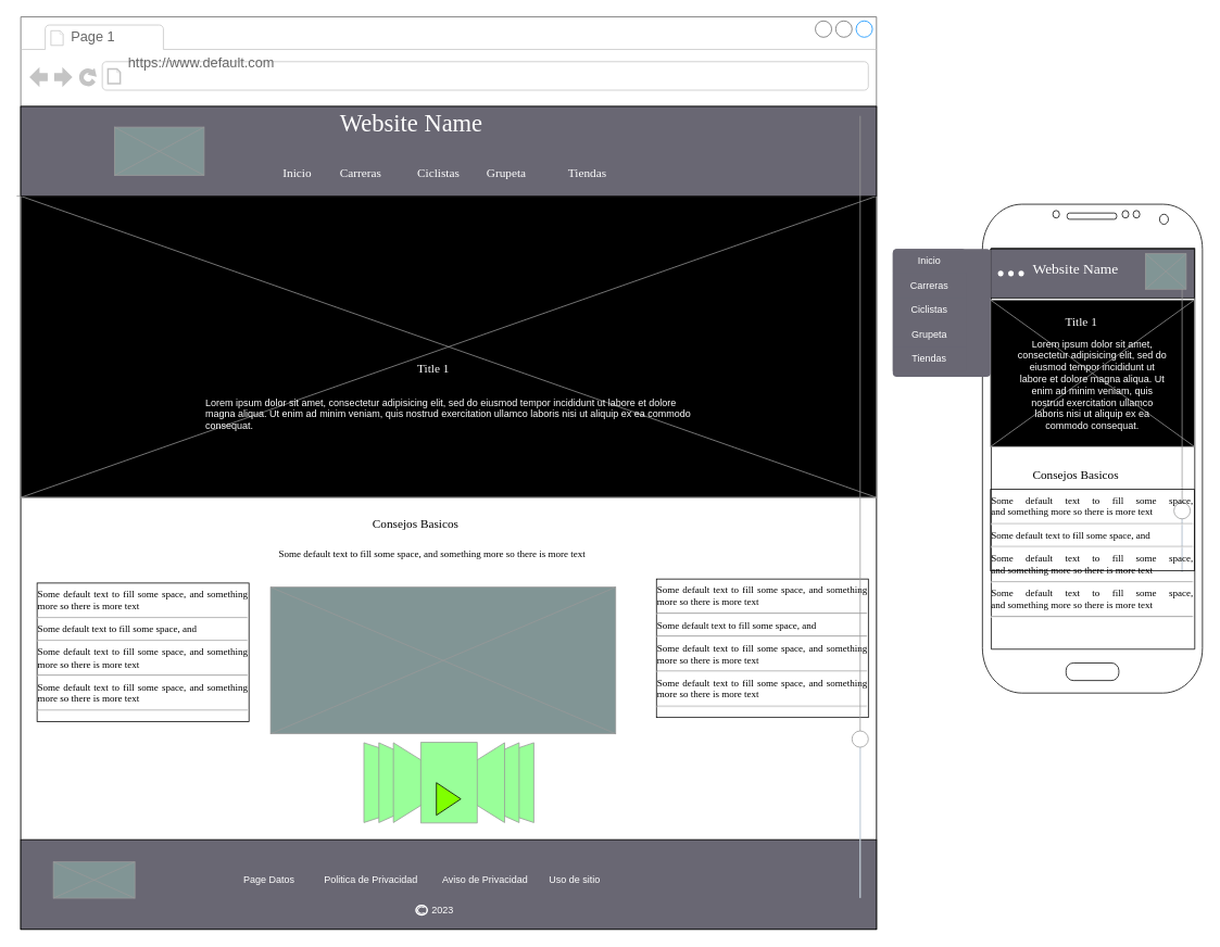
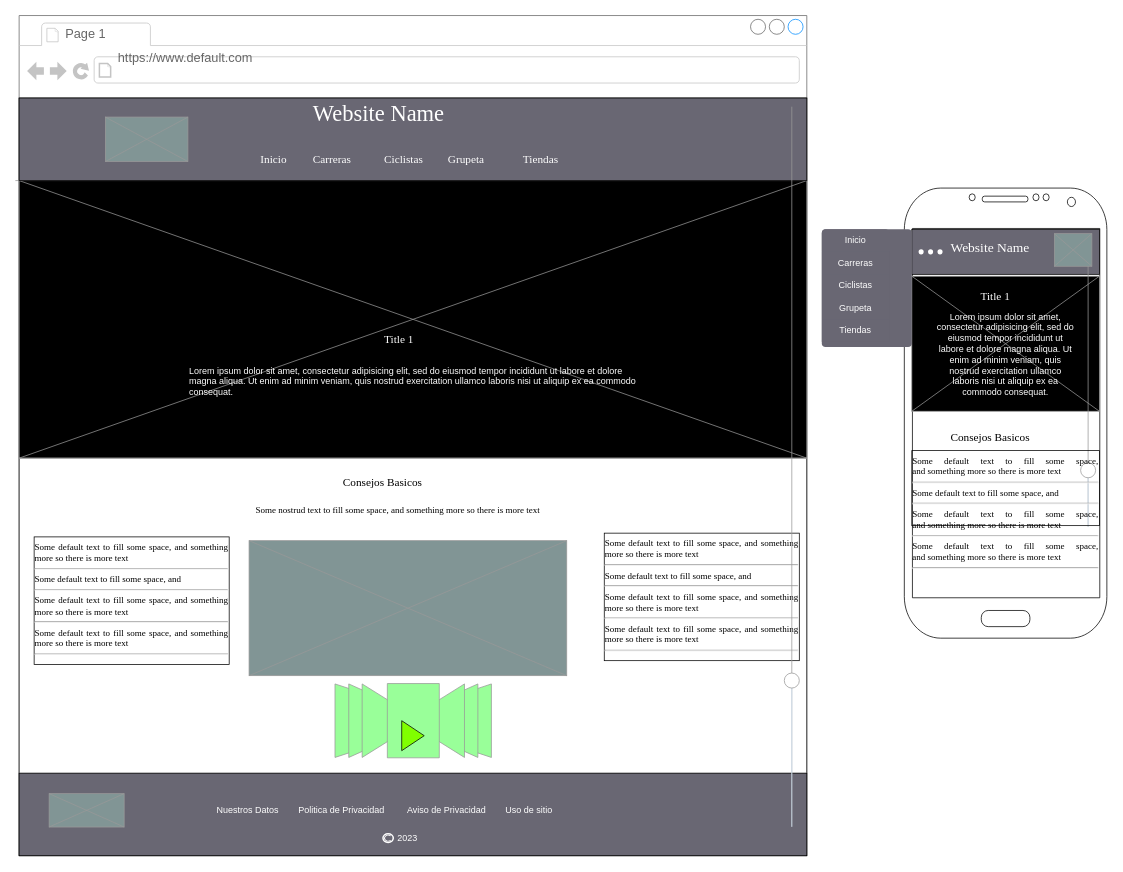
- <mxCell id="12" value="Some default text to fill some space, and&amp;nbsp;&lt;span&gt;something more so there is more text&lt;/span&gt;" style="text;html=1;points=[];align=center;verticalAlign=top;spacingTop=-4;fontSize=12;fontFamily=Verdana;whiteSpace=wrap;fontColor=#000000;" parent="2" vertex="1"><mxGeometry x="270" y="650" width="470" height="40" as="geometry" /></mxCell>
+ <mxCell id="12" value="Some nostrud text to fill some space, and&amp;nbsp;&lt;span&gt;something more so there is more text&lt;/span&gt;" style="text;html=1;points=[];align=center;verticalAlign=top;spacingTop=-4;fontSize=12;fontFamily=Verdana;whiteSpace=wrap;fontColor=#000000;" parent="2" vertex="1"><mxGeometry x="270" y="650" width="470" height="40" as="geometry" /></mxCell>
- <mxCell id="29" value="Page Datos" style="text;html=1;strokeColor=none;fillColor=none;align=center;verticalAlign=middle;whiteSpace=wrap;rounded=0;fontColor=#FFFFFF;" vertex="1" parent="2"><mxGeometry x="255" y="1043.75" width="100" height="30" as="geometry" /></mxCell>
+ <mxCell id="29" value="Nuestros Datos" style="text;html=1;strokeColor=none;fillColor=none;align=center;verticalAlign=middle;whiteSpace=wrap;rounded=0;fontColor=#FFFFFF;" vertex="1" parent="2"><mxGeometry x="255" y="1043.75" width="100" height="30" as="geometry" /></mxCell>
